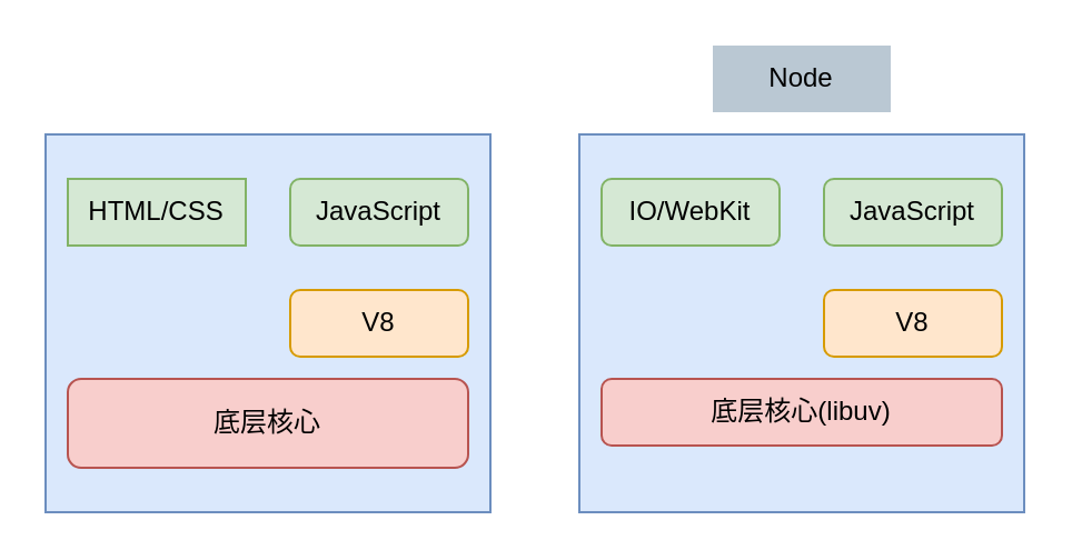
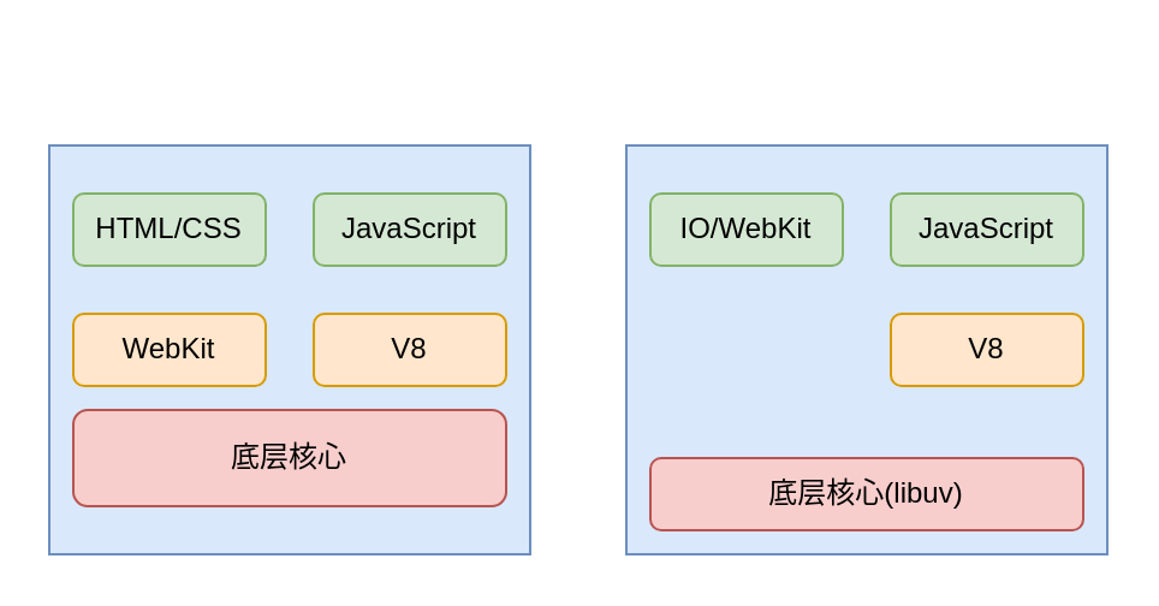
- <mxCell id="13" value="Node" style="text;html=1;fillColor=#bac8d3;align=center;verticalAlign=middle;whiteSpace=wrap;rounded=0;" parent="1" vertex="1"><mxGeometry x="320" y="20" width="80" height="30" as="geometry" /></mxCell>
- <mxCell id="3" value="HTML/CSS" style="whiteSpace=wrap;html=1;fillColor=#d5e8d4;strokeColor=#82b366;rounded=0;" parent="1" vertex="1"><mxGeometry x="30" y="80" width="80" height="30" as="geometry" /></mxCell>
+ <mxCell id="3" value="HTML/CSS" style="rounded=1;whiteSpace=wrap;html=1;fillColor=#d5e8d4;strokeColor=#82b366;" parent="1" vertex="1"><mxGeometry x="30" y="80" width="80" height="30" as="geometry" /></mxCell>
+ <mxCell id="5" value="WebKit" style="rounded=1;whiteSpace=wrap;html=1;fillColor=#ffe6cc;strokeColor=#d79b00;" parent="1" vertex="1"><mxGeometry x="30" y="130" width="80" height="30" as="geometry" /></mxCell>
- <mxCell id="12" value="底层核心(libuv)" style="rounded=1;whiteSpace=wrap;html=1;fillColor=#f8cecc;strokeColor=#b85450;" parent="1" vertex="1"><mxGeometry x="270" y="170" width="180" height="30" as="geometry" /></mxCell>
+ <mxCell id="12" value="底层核心(libuv)" style="rounded=1;whiteSpace=wrap;html=1;fillColor=#f8cecc;strokeColor=#b85450;" parent="1" vertex="1"><mxGeometry x="270" y="190" width="180" height="30" as="geometry" /></mxCell>
